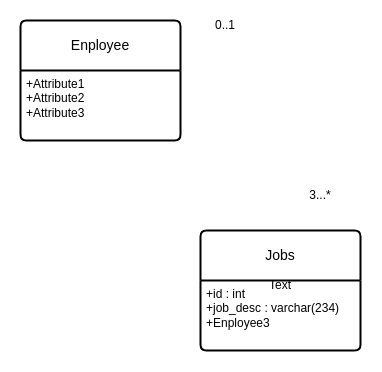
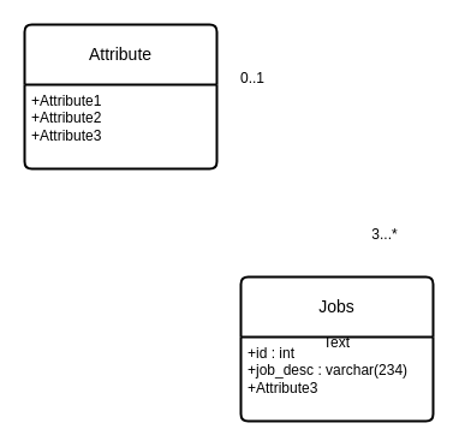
- <mxCell id="7" value="0..1" style="text;html=1;strokeColor=none;fillColor=none;align=center;verticalAlign=middle;whiteSpace=wrap;rounded=0;" vertex="1" parent="1"><mxGeometry x="195" y="10" width="60" height="30" as="geometry" /></mxCell>
+ <mxCell id="7" value="0..1" style="text;html=1;strokeColor=none;fillColor=none;align=center;verticalAlign=middle;whiteSpace=wrap;rounded=0;" vertex="1" parent="1"><mxGeometry x="180" y="50" width="60" height="30" as="geometry" /></mxCell>
- <mxCell id="4" value="Enployee" style="swimlane;childLayout=stackLayout;horizontal=1;startSize=50;horizontalStack=0;rounded=1;fontSize=14;fontStyle=0;strokeWidth=2;resizeParent=0;resizeLast=1;shadow=0;dashed=0;align=center;arcSize=4;whiteSpace=wrap;html=1;" vertex="1" parent="1"><mxGeometry x="20" y="20" width="160" height="120" as="geometry" /></mxCell>
+ <mxCell id="4" value="Attribute" style="swimlane;childLayout=stackLayout;horizontal=1;startSize=50;horizontalStack=0;rounded=1;fontSize=14;fontStyle=0;strokeWidth=2;resizeParent=0;resizeLast=1;shadow=0;dashed=0;align=center;arcSize=4;whiteSpace=wrap;html=1;" vertex="1" parent="1"><mxGeometry x="20" y="20" width="160" height="120" as="geometry" /></mxCell>
- <mxCell id="3" value="+id : int&lt;br&gt;+job_desc : varchar(234)&lt;br&gt;+Enployee3" style="align=left;strokeColor=none;fillColor=none;spacingLeft=4;fontSize=12;verticalAlign=top;resizable=0;rotatable=0;part=1;html=1;" vertex="1" parent="2"><mxGeometry y="50" width="160" height="70" as="geometry" /></mxCell>
+ <mxCell id="3" value="+id : int&lt;br&gt;+job_desc : varchar(234)&lt;br&gt;+Attribute3" style="align=left;strokeColor=none;fillColor=none;spacingLeft=4;fontSize=12;verticalAlign=top;resizable=0;rotatable=0;part=1;html=1;" vertex="1" parent="2"><mxGeometry y="50" width="160" height="70" as="geometry" /></mxCell>
